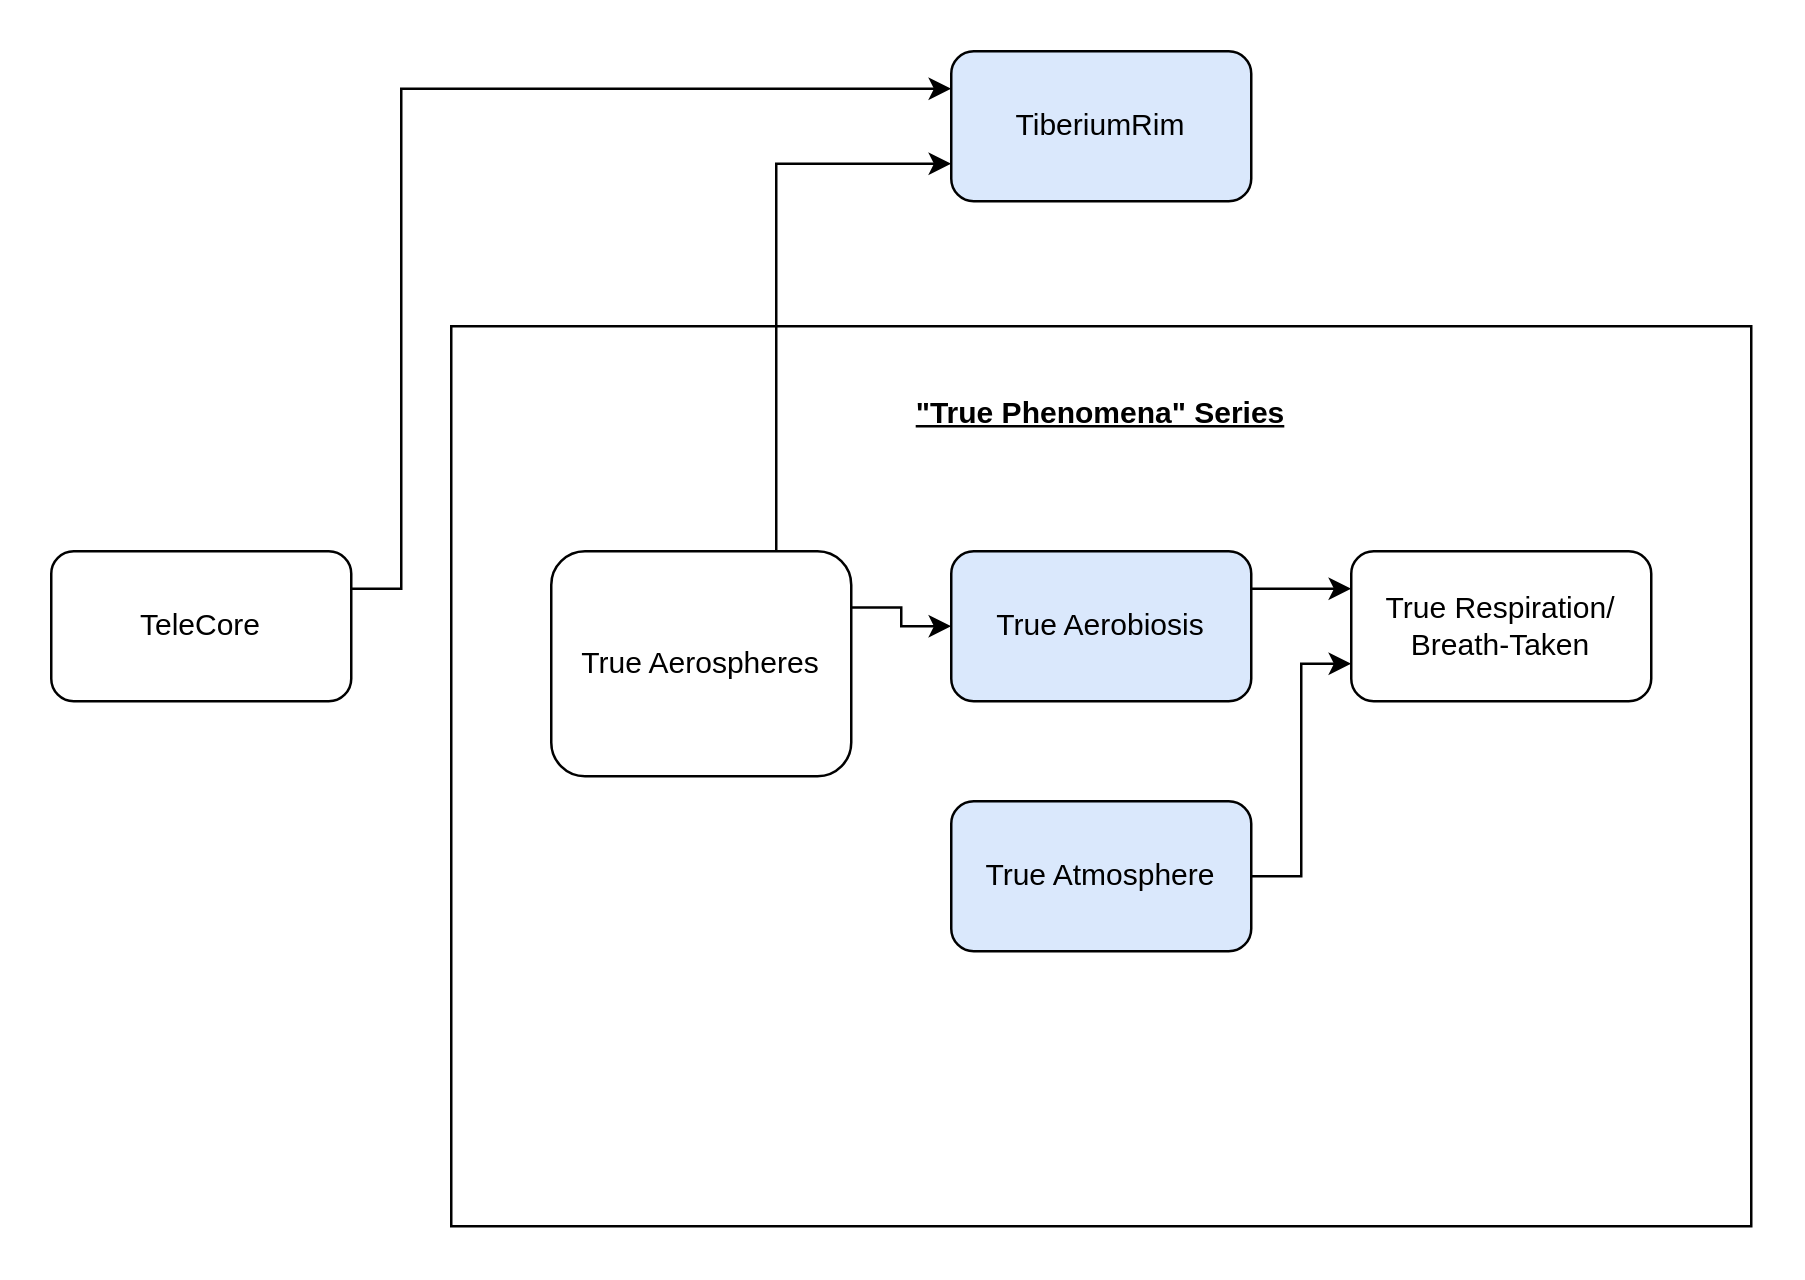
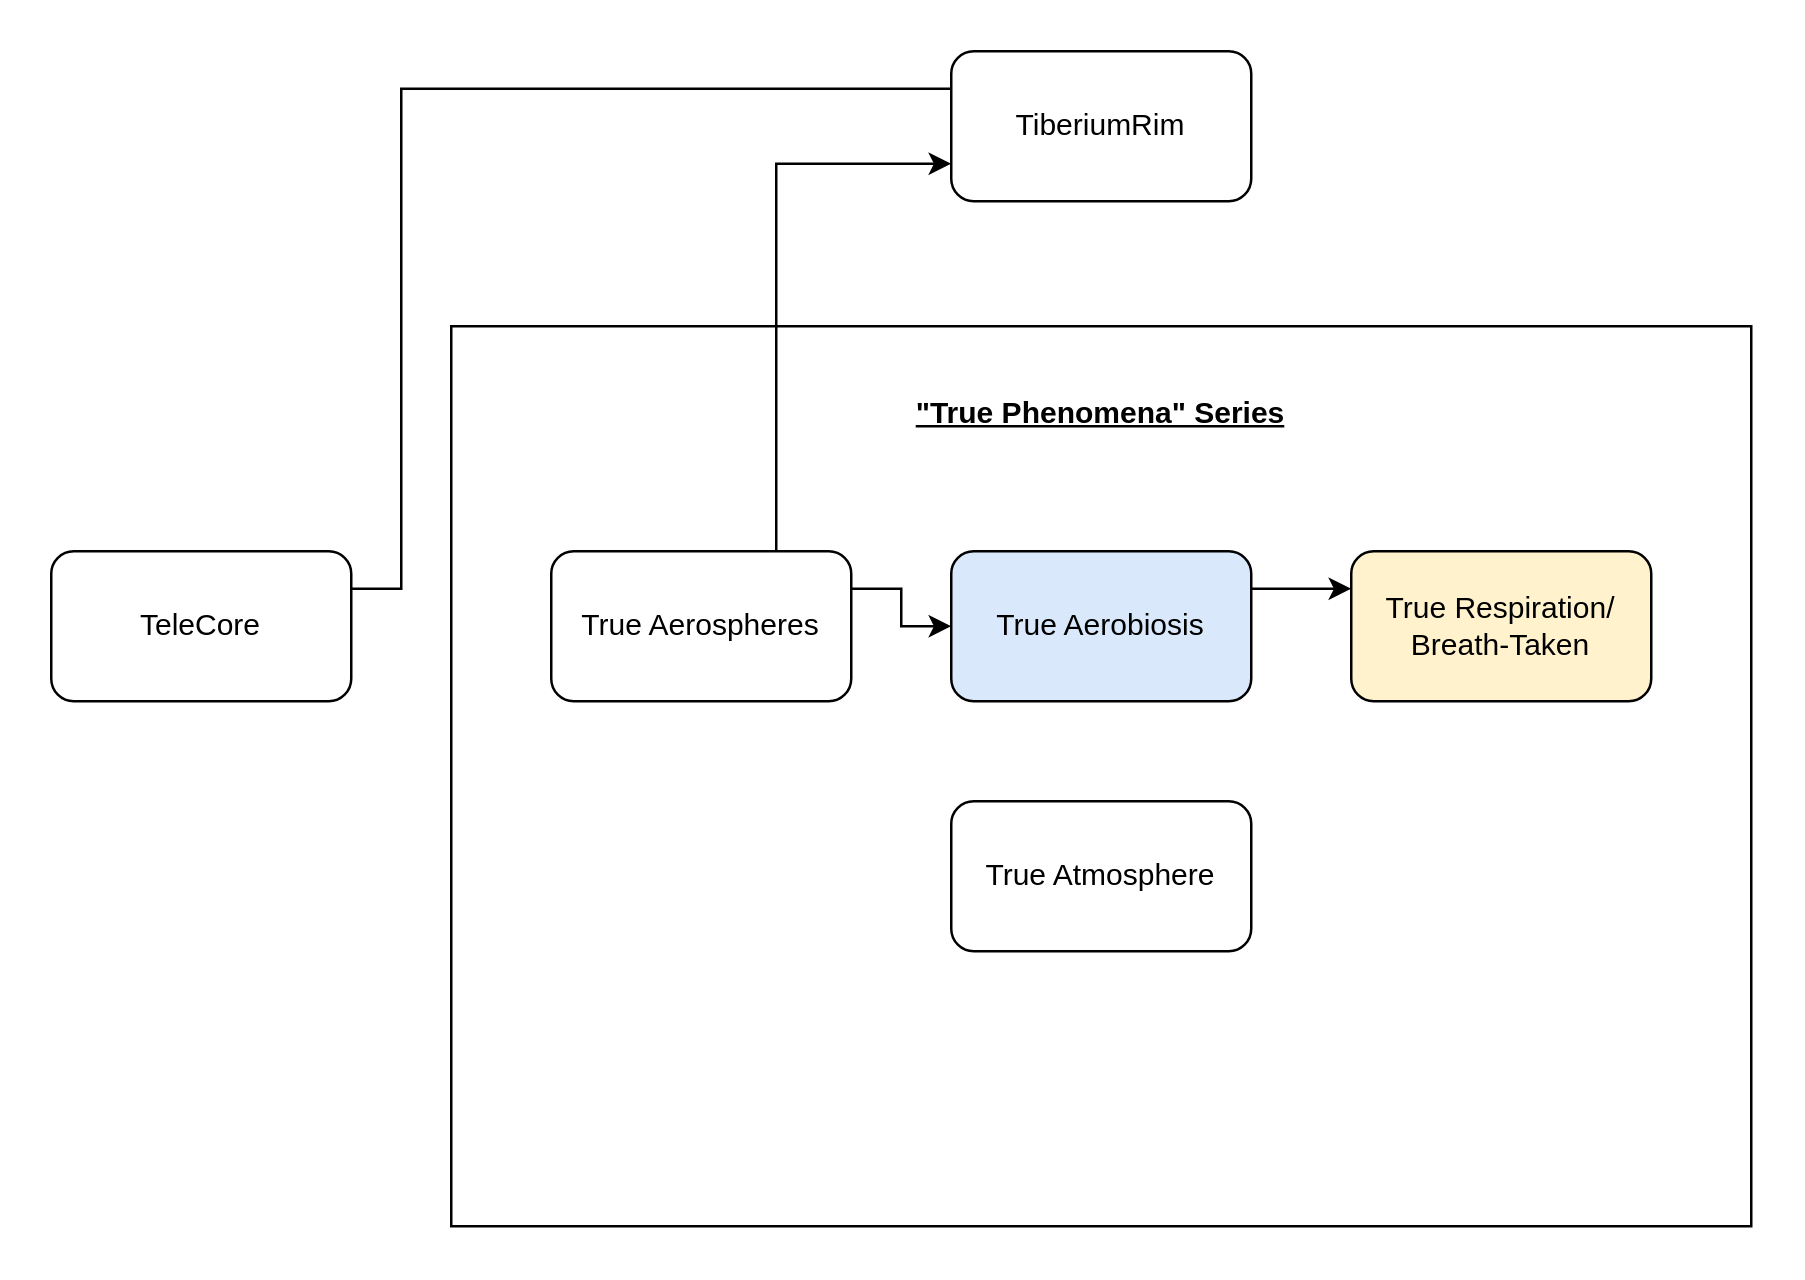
- <mxCell id="3" style="edgeStyle=orthogonalEdgeStyle;rounded=0;orthogonalLoop=1;jettySize=auto;html=1;exitX=1;exitY=0.25;exitDx=0;exitDy=0;entryX=0;entryY=0.25;entryDx=0;entryDy=0;" edge="1" parent="1" source="4" target="13"><mxGeometry relative="1" as="geometry"><Array as="points"><mxPoint x="160" y="235" /><mxPoint x="160" y="35" /></Array></mxGeometry></mxCell>
+ <mxCell id="3" style="edgeStyle=orthogonalEdgeStyle;rounded=0;orthogonalLoop=1;jettySize=auto;html=1;exitX=1;exitY=0.25;exitDx=0;exitDy=0;entryX=0;entryY=0.25;entryDx=0;entryDy=0;endArrow=none;" edge="1" parent="1" source="4" target="13"><mxGeometry relative="1" as="geometry"><Array as="points"><mxPoint x="160" y="235" /><mxPoint x="160" y="35" /></Array></mxGeometry></mxCell>
- <mxCell id="13" value="TiberiumRim" style="rounded=1;whiteSpace=wrap;html=1;fillColor=#dae8fc;" vertex="1" parent="1"><mxGeometry x="380" y="20" width="120" height="60" as="geometry" /></mxCell>
+ <mxCell id="13" value="TiberiumRim" style="rounded=1;whiteSpace=wrap;html=1;" vertex="1" parent="1"><mxGeometry x="380" y="20" width="120" height="60" as="geometry" /></mxCell>
- <mxCell id="10" value="True Respiration/&lt;br&gt;Breath-Taken" style="rounded=1;whiteSpace=wrap;html=1;" vertex="1" parent="1"><mxGeometry x="540" y="220" width="120" height="60" as="geometry" /></mxCell>
+ <mxCell id="10" value="True Respiration/&lt;br&gt;Breath-Taken" style="rounded=1;whiteSpace=wrap;html=1;fillColor=#fff2cc;" vertex="1" parent="1"><mxGeometry x="540" y="220" width="120" height="60" as="geometry" /></mxCell>
- <mxCell id="7" value="True Aerospheres" style="rounded=1;whiteSpace=wrap;html=1;" vertex="1" parent="1"><mxGeometry x="220" y="220" width="120" height="90" as="geometry" /></mxCell>
+ <mxCell id="7" value="True Aerospheres" style="rounded=1;whiteSpace=wrap;html=1;" vertex="1" parent="1"><mxGeometry x="220" y="220" width="120" height="60" as="geometry" /></mxCell>
- <mxCell id="11" style="edgeStyle=orthogonalEdgeStyle;rounded=0;orthogonalLoop=1;jettySize=auto;html=1;exitX=1;exitY=0.5;exitDx=0;exitDy=0;entryX=0;entryY=0.75;entryDx=0;entryDy=0;" edge="1" parent="1" source="12" target="10"><mxGeometry relative="1" as="geometry" /></mxCell>
- <mxCell id="12" value="True Atmosphere" style="rounded=1;whiteSpace=wrap;html=1;fillColor=#dae8fc;" vertex="1" parent="1"><mxGeometry x="380" y="320" width="120" height="60" as="geometry" /></mxCell>
+ <mxCell id="12" value="True Atmosphere" style="rounded=1;whiteSpace=wrap;html=1;" vertex="1" parent="1"><mxGeometry x="380" y="320" width="120" height="60" as="geometry" /></mxCell>
